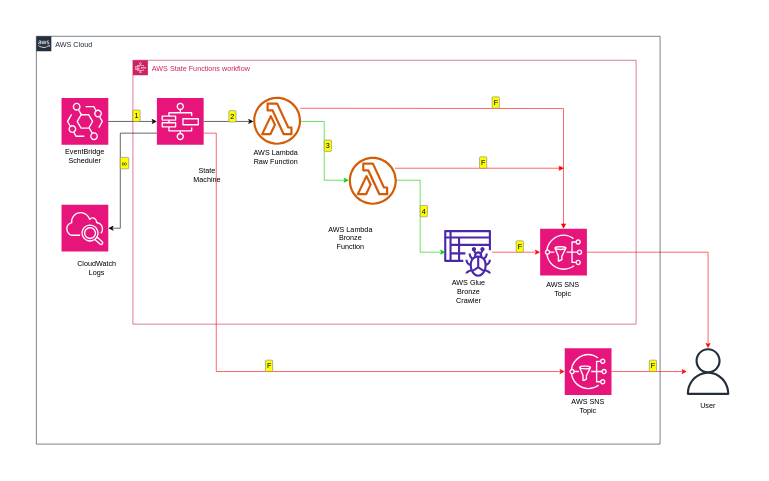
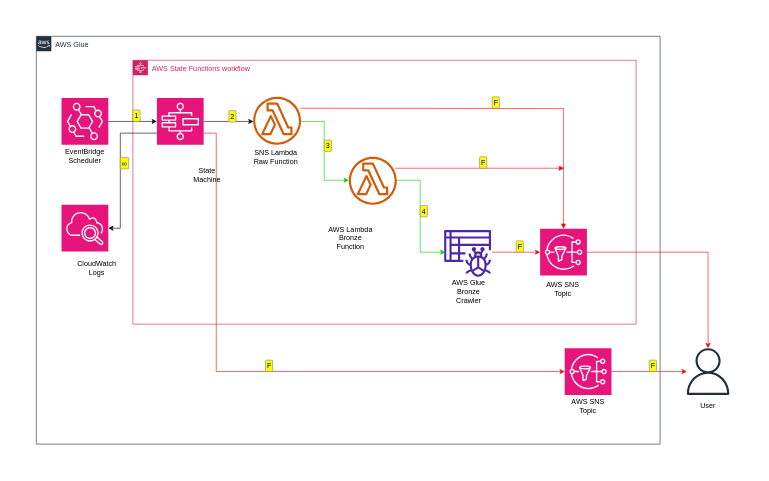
- <mxCell id="5" value="AWS Cloud" style="points=[[0,0],[0.25,0],[0.5,0],[0.75,0],[1,0],[1,0.25],[1,0.5],[1,0.75],[1,1],[0.75,1],[0.5,1],[0.25,1],[0,1],[0,0.75],[0,0.5],[0,0.25]];outlineConnect=0;gradientColor=none;html=1;whiteSpace=wrap;fontSize=12;fontStyle=0;container=1;pointerEvents=0;collapsible=0;recursiveResize=0;shape=mxgraph.aws4.group;grIcon=mxgraph.aws4.group_aws_cloud_alt;strokeColor=#232F3E;fillColor=none;verticalAlign=top;align=left;spacingLeft=30;fontColor=#232F3E;dashed=0;" parent="1" vertex="1"><mxGeometry x="60" y="60" width="1040" height="680" as="geometry" /></mxCell>
+ <mxCell id="5" value="AWS Glue" style="points=[[0,0],[0.25,0],[0.5,0],[0.75,0],[1,0],[1,0.25],[1,0.5],[1,0.75],[1,1],[0.75,1],[0.5,1],[0.25,1],[0,1],[0,0.75],[0,0.5],[0,0.25]];outlineConnect=0;gradientColor=none;html=1;whiteSpace=wrap;fontSize=12;fontStyle=0;container=1;pointerEvents=0;collapsible=0;recursiveResize=0;shape=mxgraph.aws4.group;grIcon=mxgraph.aws4.group_aws_cloud_alt;strokeColor=#232F3E;fillColor=none;verticalAlign=top;align=left;spacingLeft=30;fontColor=#232F3E;dashed=0;" parent="1" vertex="1"><mxGeometry x="60" y="60" width="1040" height="680" as="geometry" /></mxCell>
- <mxCell id="9" value="AWS Lambda Raw Function" style="text;html=1;strokeColor=none;fillColor=none;align=center;verticalAlign=middle;whiteSpace=wrap;rounded=0;" parent="7" vertex="1"><mxGeometry x="200.46" y="141" width="77.08" height="40" as="geometry" /></mxCell>
+ <mxCell id="9" value="SNS Lambda Raw Function" style="text;html=1;strokeColor=none;fillColor=none;align=center;verticalAlign=middle;whiteSpace=wrap;rounded=0;" parent="7" vertex="1"><mxGeometry x="200.46" y="141" width="77.08" height="40" as="geometry" /></mxCell>
